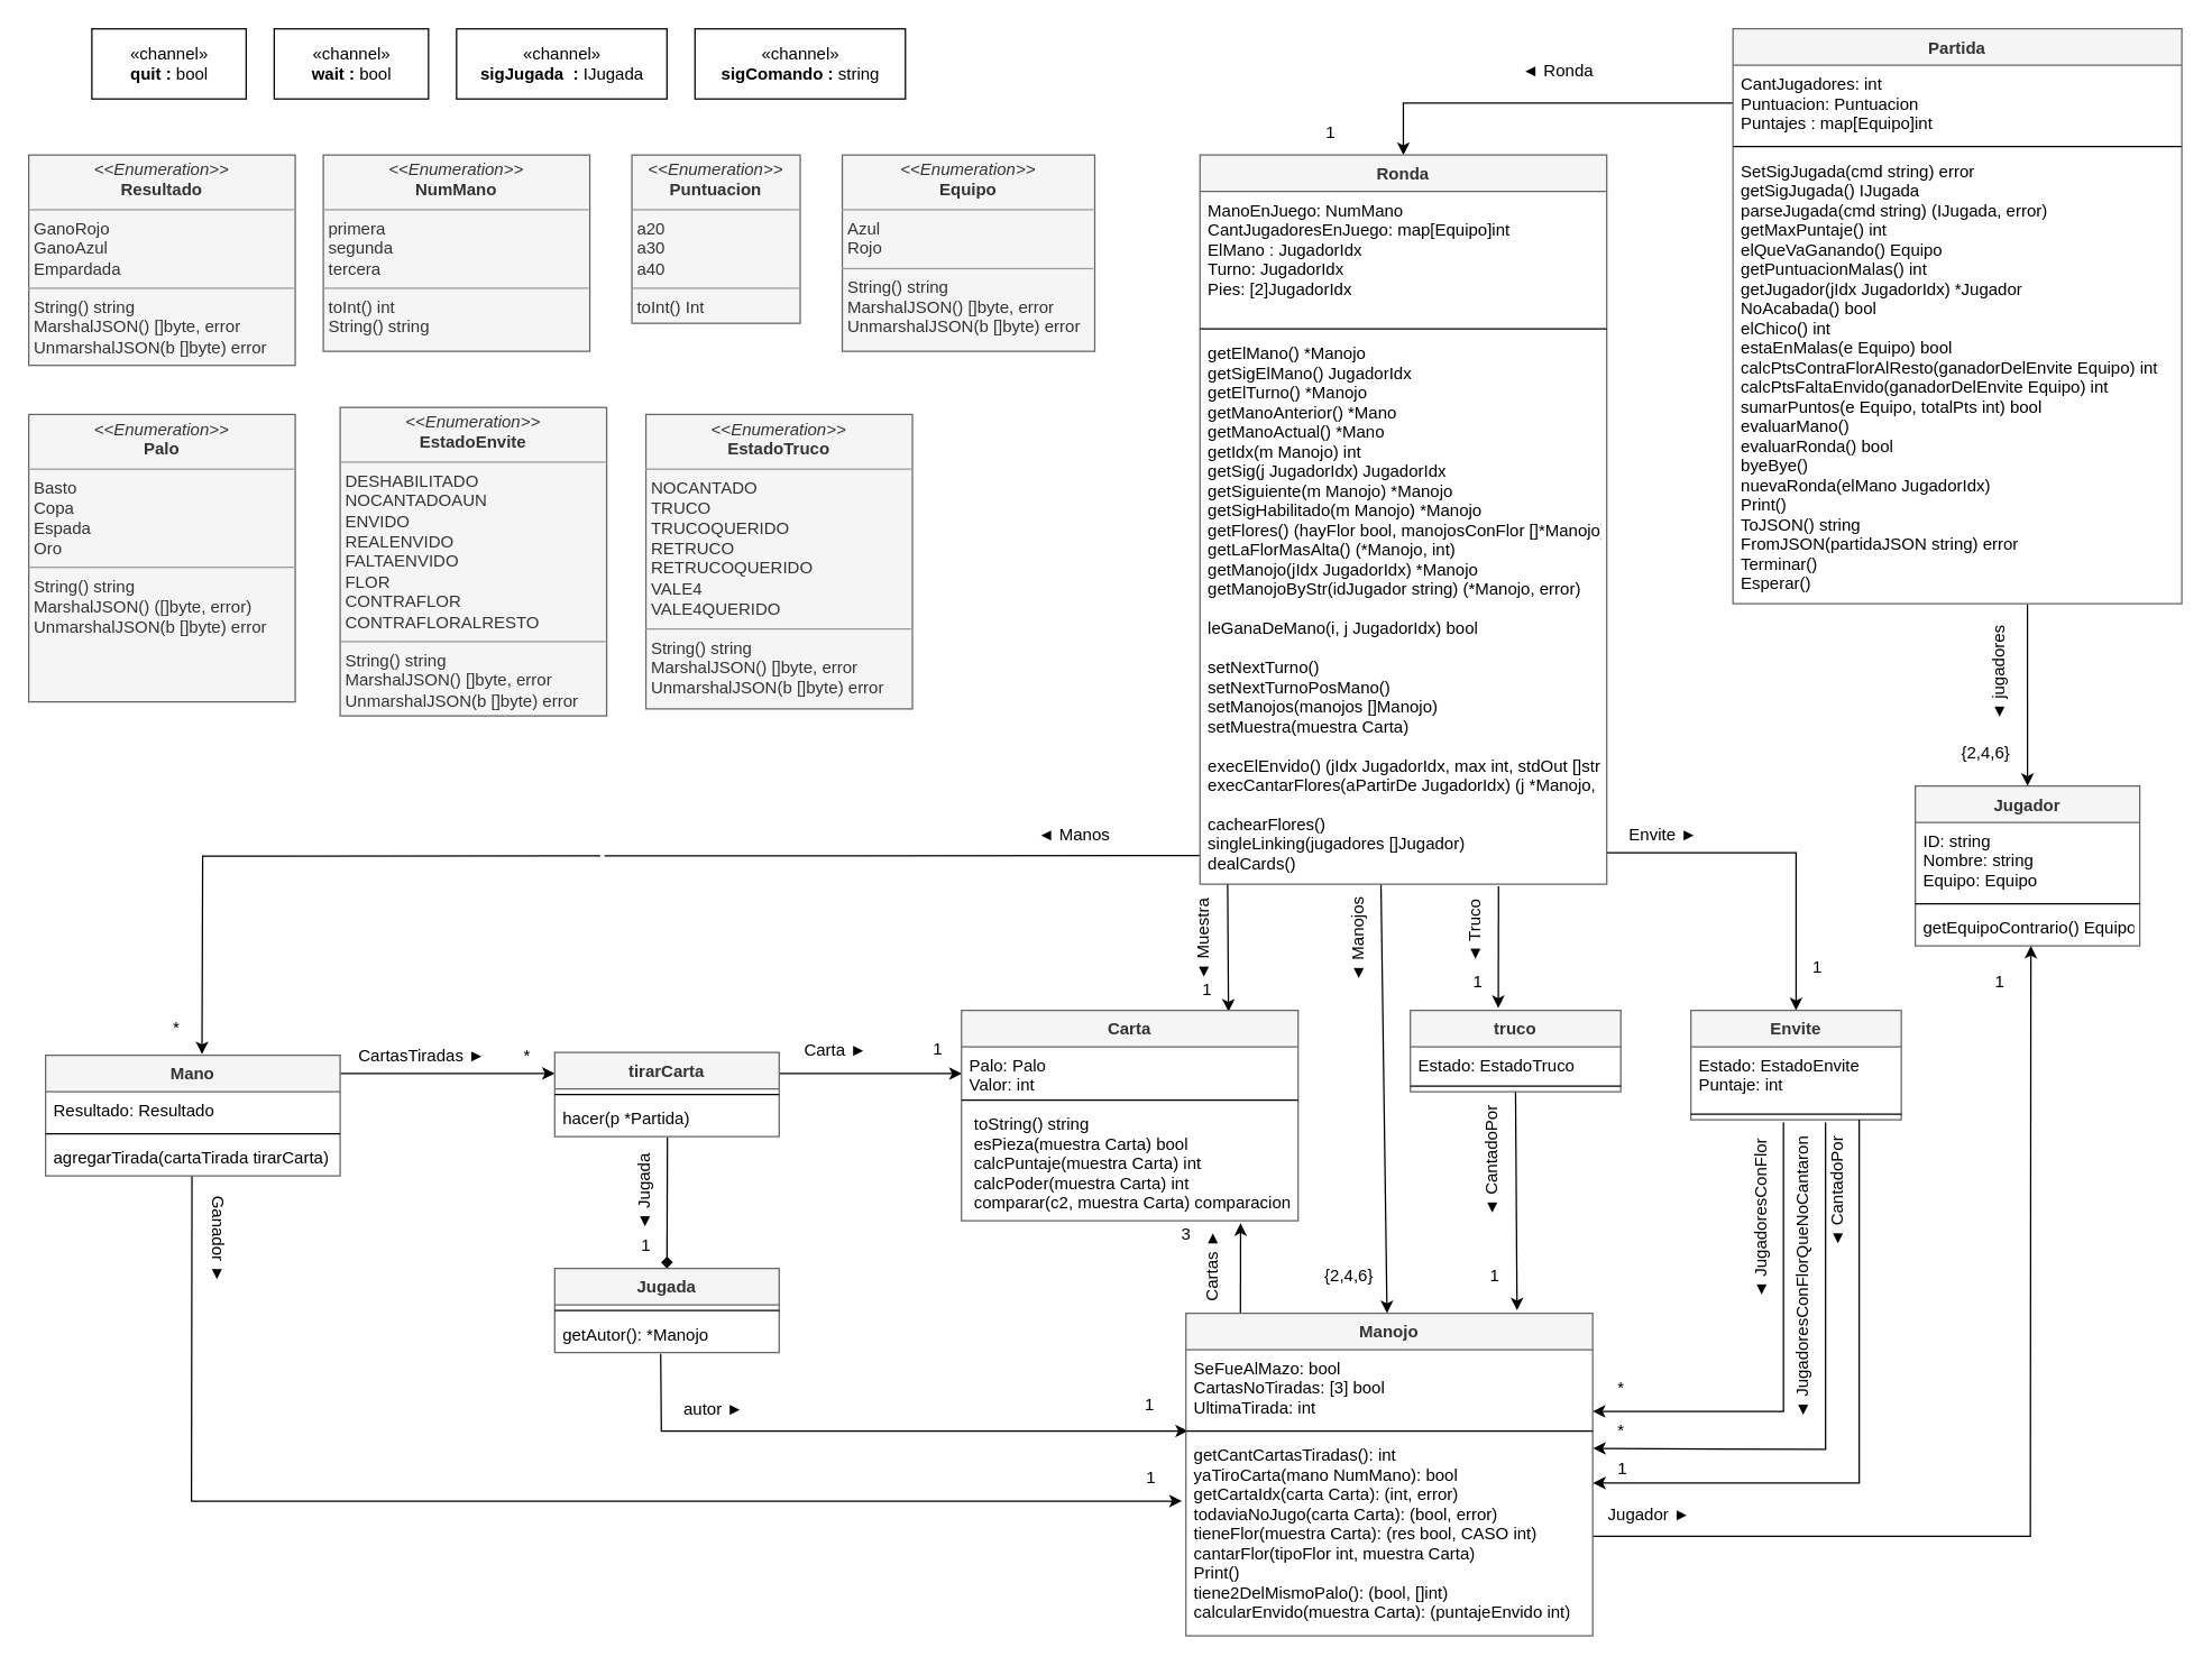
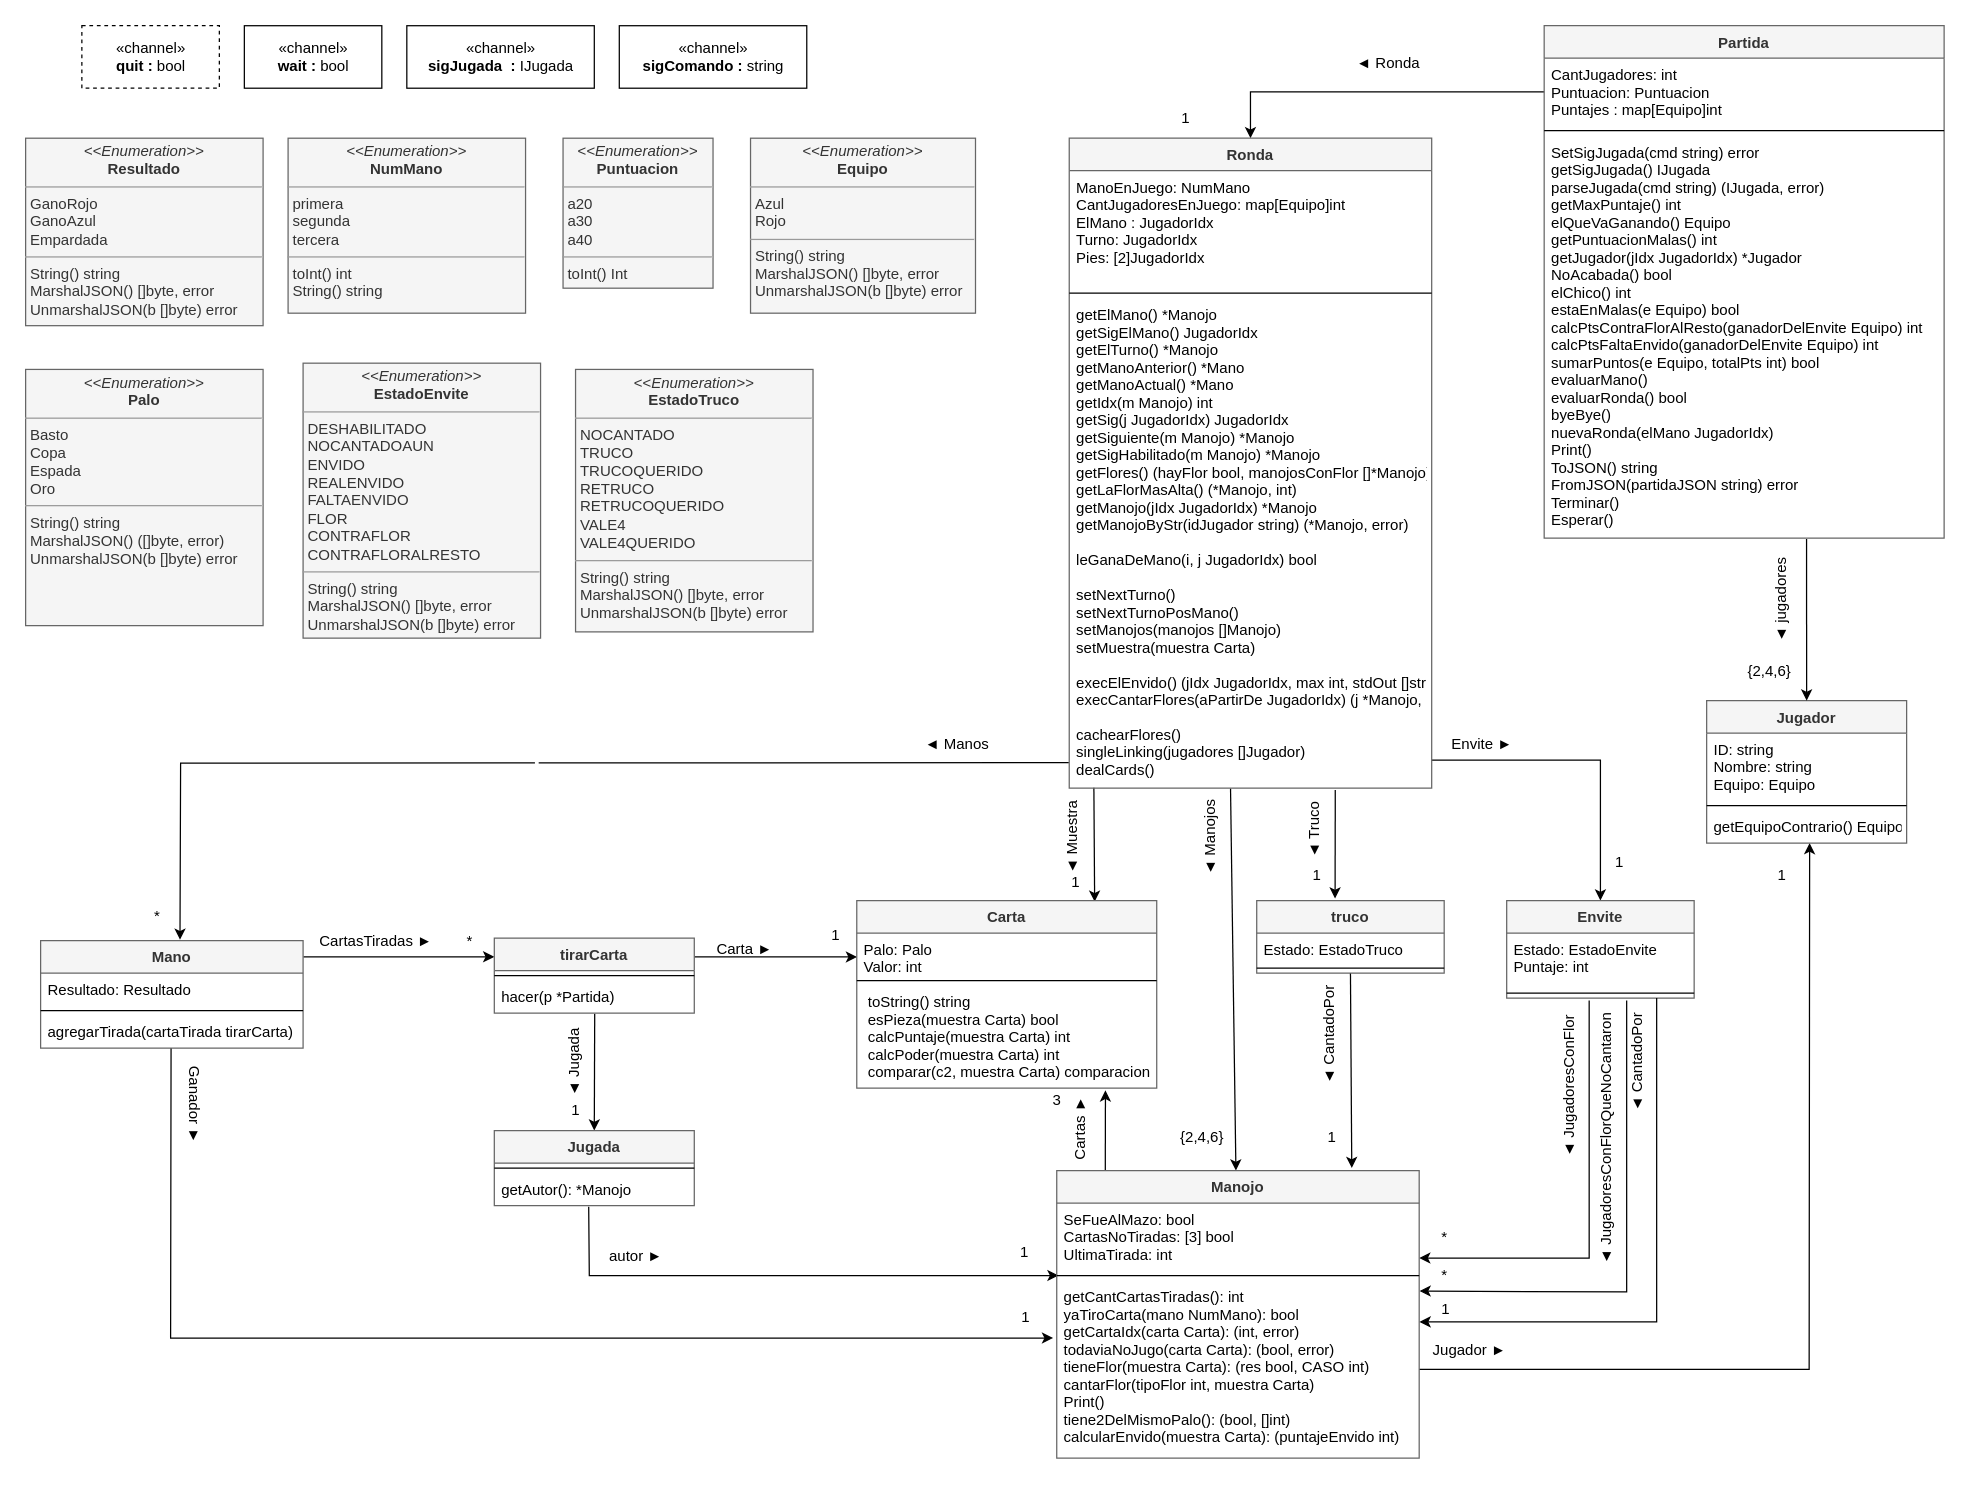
- <mxCell id="5" value="«channel»&lt;br&gt;&lt;div&gt;&lt;b&gt;quit : &lt;/b&gt;bool&lt;/div&gt;" style="html=1;fontColor=#000000;" parent="1" vertex="1"><mxGeometry x="65" y="20" width="110" height="50" as="geometry" /></mxCell>
+ <mxCell id="5" value="«channel»&lt;br&gt;&lt;div&gt;&lt;b&gt;quit : &lt;/b&gt;bool&lt;/div&gt;" style="html=1;fontColor=#000000;dashed=1;" parent="1" vertex="1"><mxGeometry x="65" y="20" width="110" height="50" as="geometry" /></mxCell>
- <mxCell id="90" value="Carta&amp;nbsp;►" style="text;html=1;align=center;verticalAlign=middle;resizable=0;points=[];autosize=1;" parent="1" vertex="1"><mxGeometry x="565" y="739" width="60" height="20" as="geometry" /></mxCell>
+ <mxCell id="90" value="Carta&amp;nbsp;►" style="text;html=1;align=center;verticalAlign=middle;resizable=0;points=[];autosize=1;" parent="1" vertex="1"><mxGeometry x="565" y="749" width="60" height="20" as="geometry" /></mxCell>
- <mxCell id="29" value="" style="endArrow=diamond;html=1;entryX=0.5;entryY=0;entryDx=0;entryDy=0;exitX=0.502;exitY=1.02;exitDx=0;exitDy=0;exitPerimeter=0;" parent="1" source="58" target="35" edge="1"><mxGeometry width="50" height="50" relative="1" as="geometry"><mxPoint x="475" y="850" as="sourcePoint" /><mxPoint x="475" y="884" as="targetPoint" /></mxGeometry></mxCell>
+ <mxCell id="29" value="" style="endArrow=classic;html=1;entryX=0.5;entryY=0;entryDx=0;entryDy=0;exitX=0.502;exitY=1.02;exitDx=0;exitDy=0;exitPerimeter=0;" parent="1" source="58" target="35" edge="1"><mxGeometry width="50" height="50" relative="1" as="geometry"><mxPoint x="475" y="850" as="sourcePoint" /><mxPoint x="475" y="884" as="targetPoint" /></mxGeometry></mxCell>
